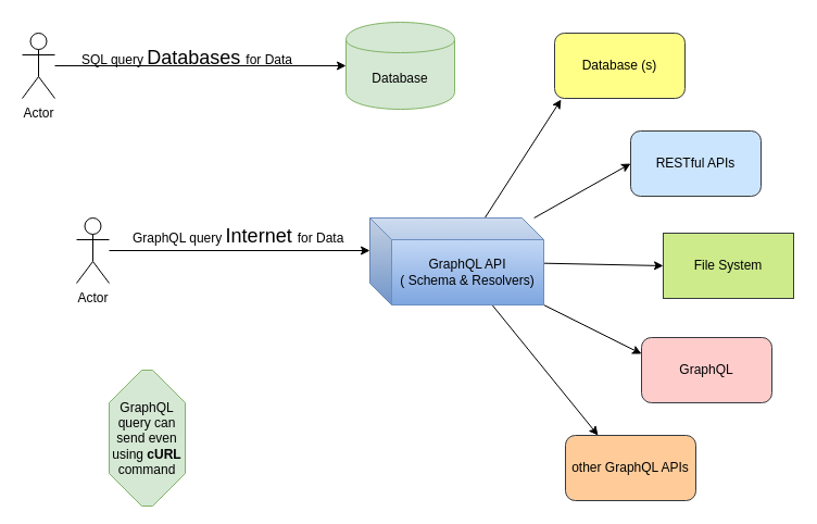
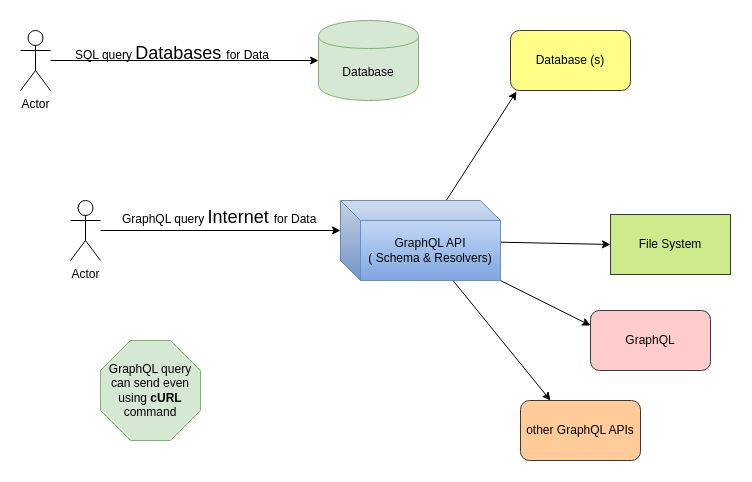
- <mxCell id="12" value="RESTful APIs" style="rounded=1;whiteSpace=wrap;html=1;fillColor=#cce5ff;strokeColor=#36393d;" parent="1" vertex="1"><mxGeometry x="580" y="120" width="120" height="60" as="geometry" /></mxCell>
- <mxCell id="7" style="edgeStyle=none;rounded=0;orthogonalLoop=1;jettySize=auto;html=1;entryX=0;entryY=0.5;entryDx=0;entryDy=0;" parent="1" source="11" target="12" edge="1"><mxGeometry relative="1" as="geometry" /></mxCell>
- <mxCell id="20" value="GraphQL query can send even using &lt;b&gt;cURL &lt;/b&gt;command" style="whiteSpace=wrap;html=1;shape=mxgraph.basic.octagon2;align=center;verticalAlign=middle;dx=15;fillColor=#d5e8d4;strokeColor=#82b366;" parent="1" vertex="1"><mxGeometry x="100" y="340" width="70" height="125" as="geometry" /></mxCell>
+ <mxCell id="20" value="GraphQL query can send even using &lt;b&gt;cURL &lt;/b&gt;command" style="whiteSpace=wrap;html=1;shape=mxgraph.basic.octagon2;align=center;verticalAlign=middle;dx=15;fillColor=#d5e8d4;strokeColor=#82b366;" parent="1" vertex="1"><mxGeometry x="100" y="340" width="100" height="100" as="geometry" /></mxCell>
